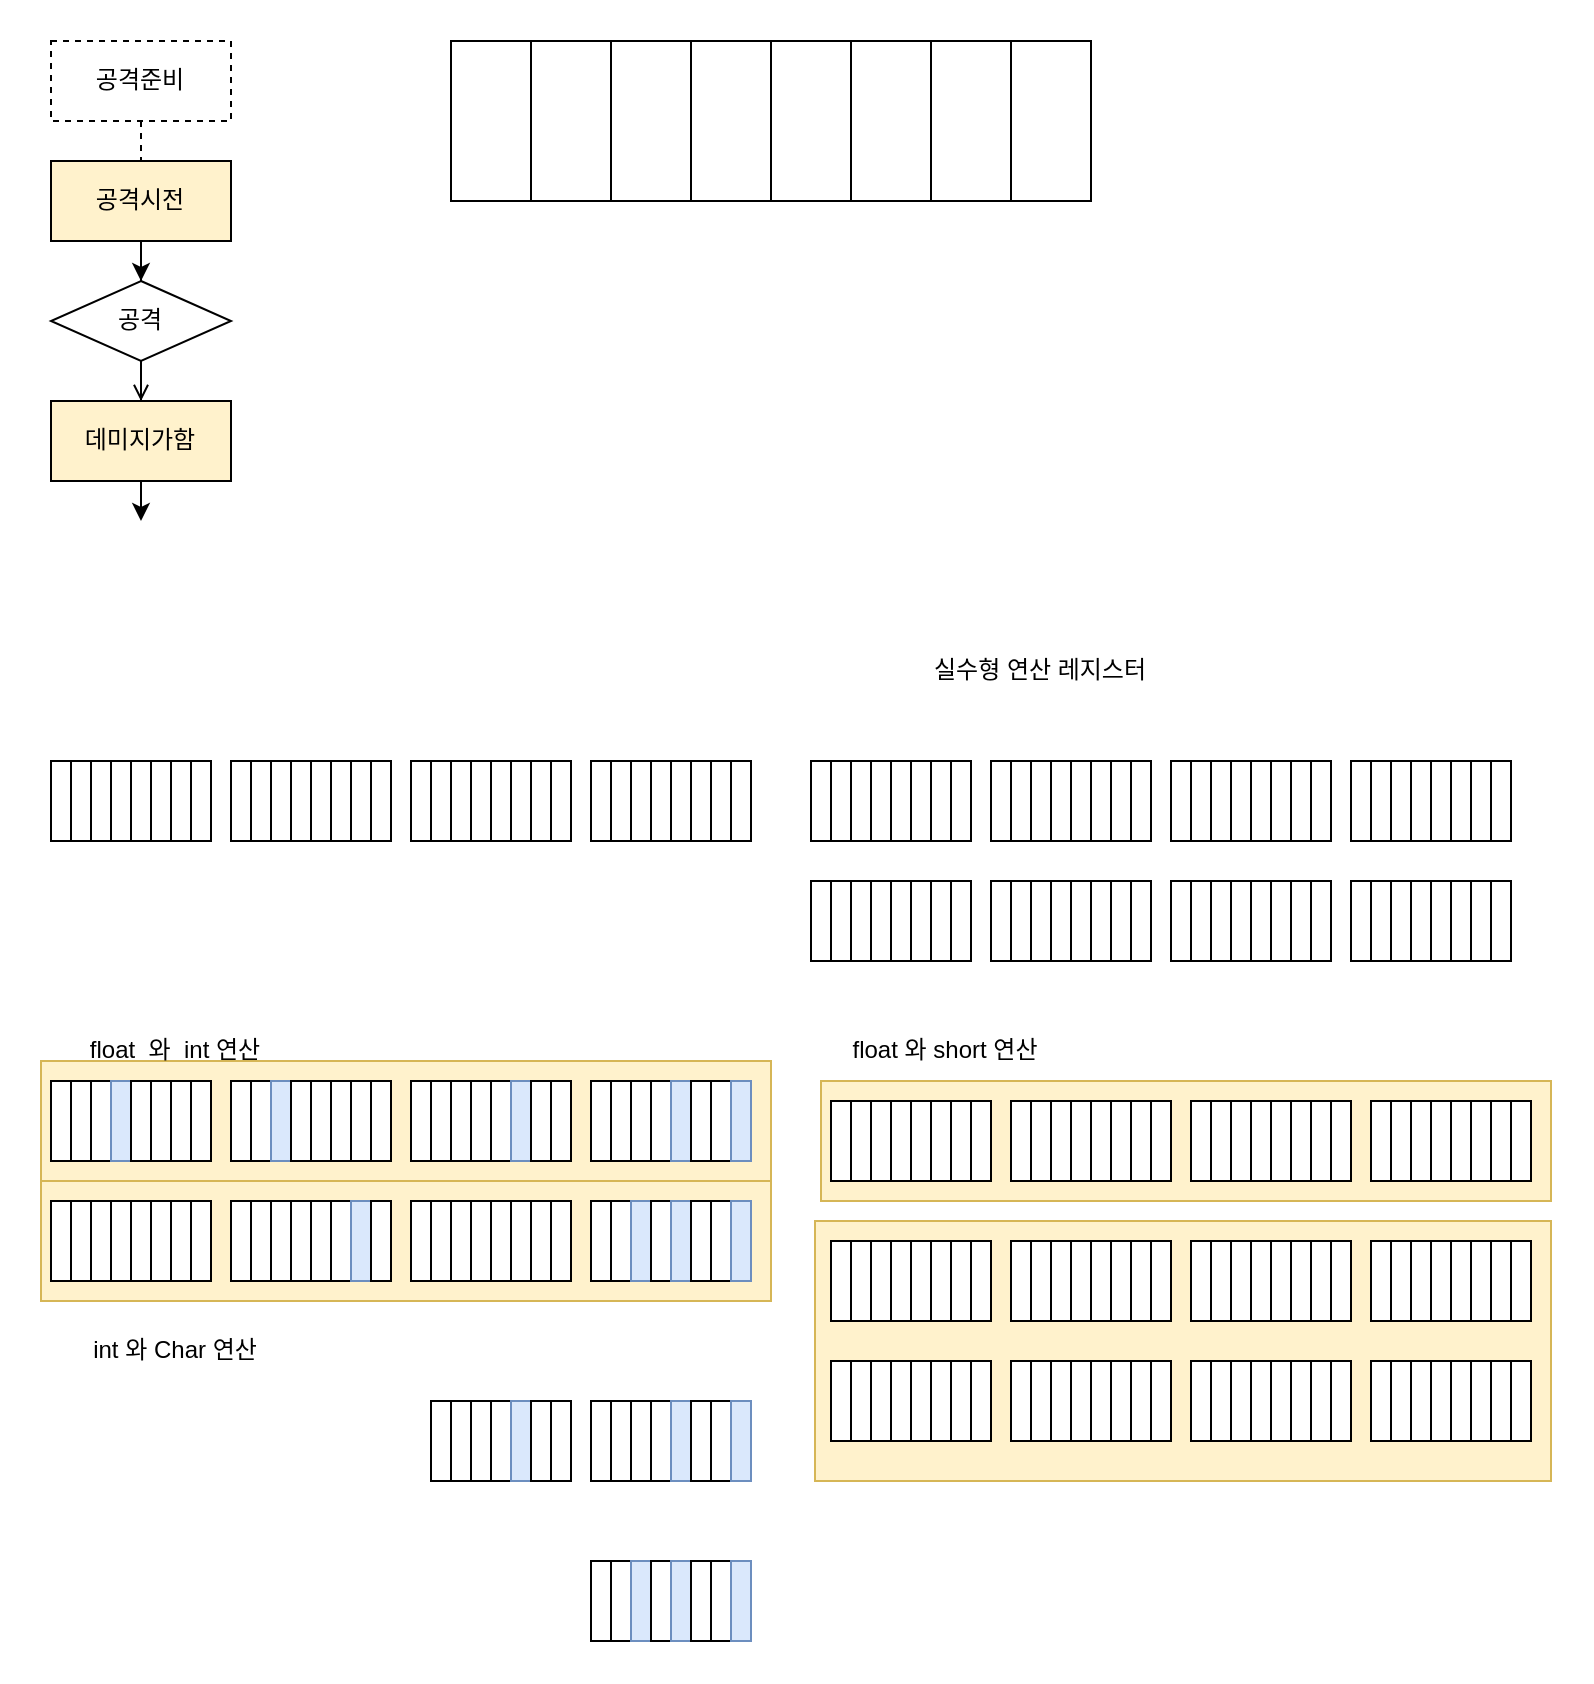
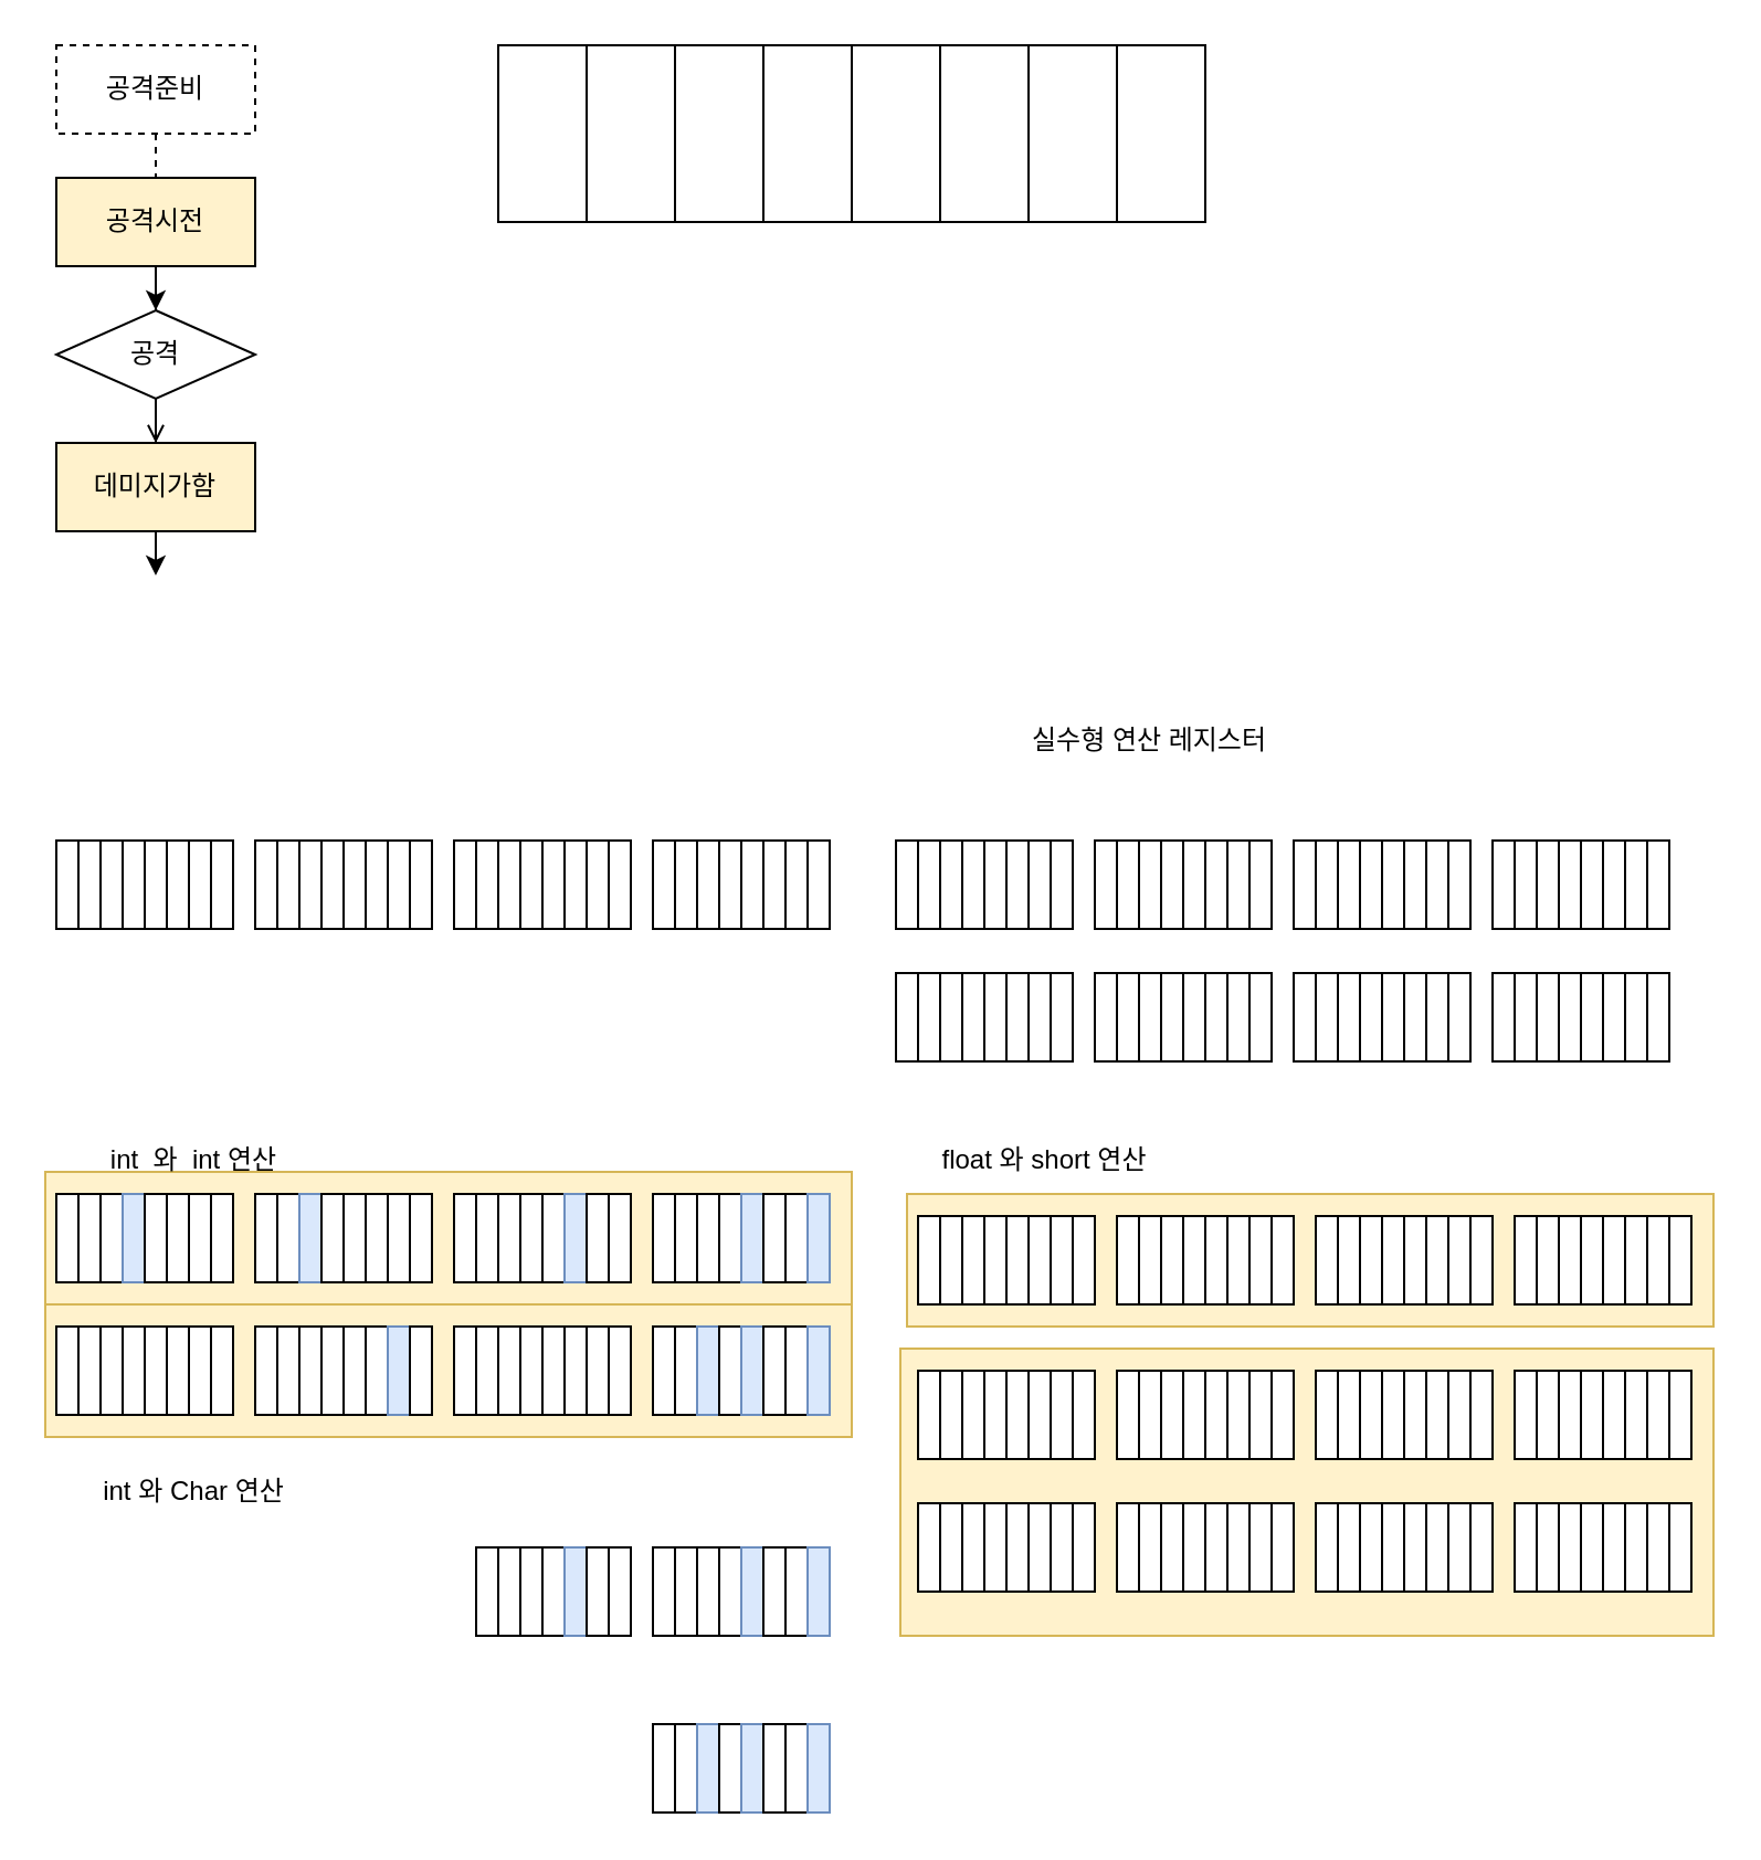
- <mxCell id="118" value="float&amp;nbsp; 와&amp;nbsp; int 연산" style="text;html=1;strokeColor=none;fillColor=none;align=center;verticalAlign=middle;whiteSpace=wrap;rounded=0;" vertex="1" parent="1"><mxGeometry x="25" y="510" width="125" height="30" as="geometry" /></mxCell>
+ <mxCell id="118" value="int&amp;nbsp; 와&amp;nbsp; int 연산" style="text;html=1;strokeColor=none;fillColor=none;align=center;verticalAlign=middle;whiteSpace=wrap;rounded=0;" vertex="1" parent="1"><mxGeometry x="25" y="510" width="125" height="30" as="geometry" /></mxCell>
